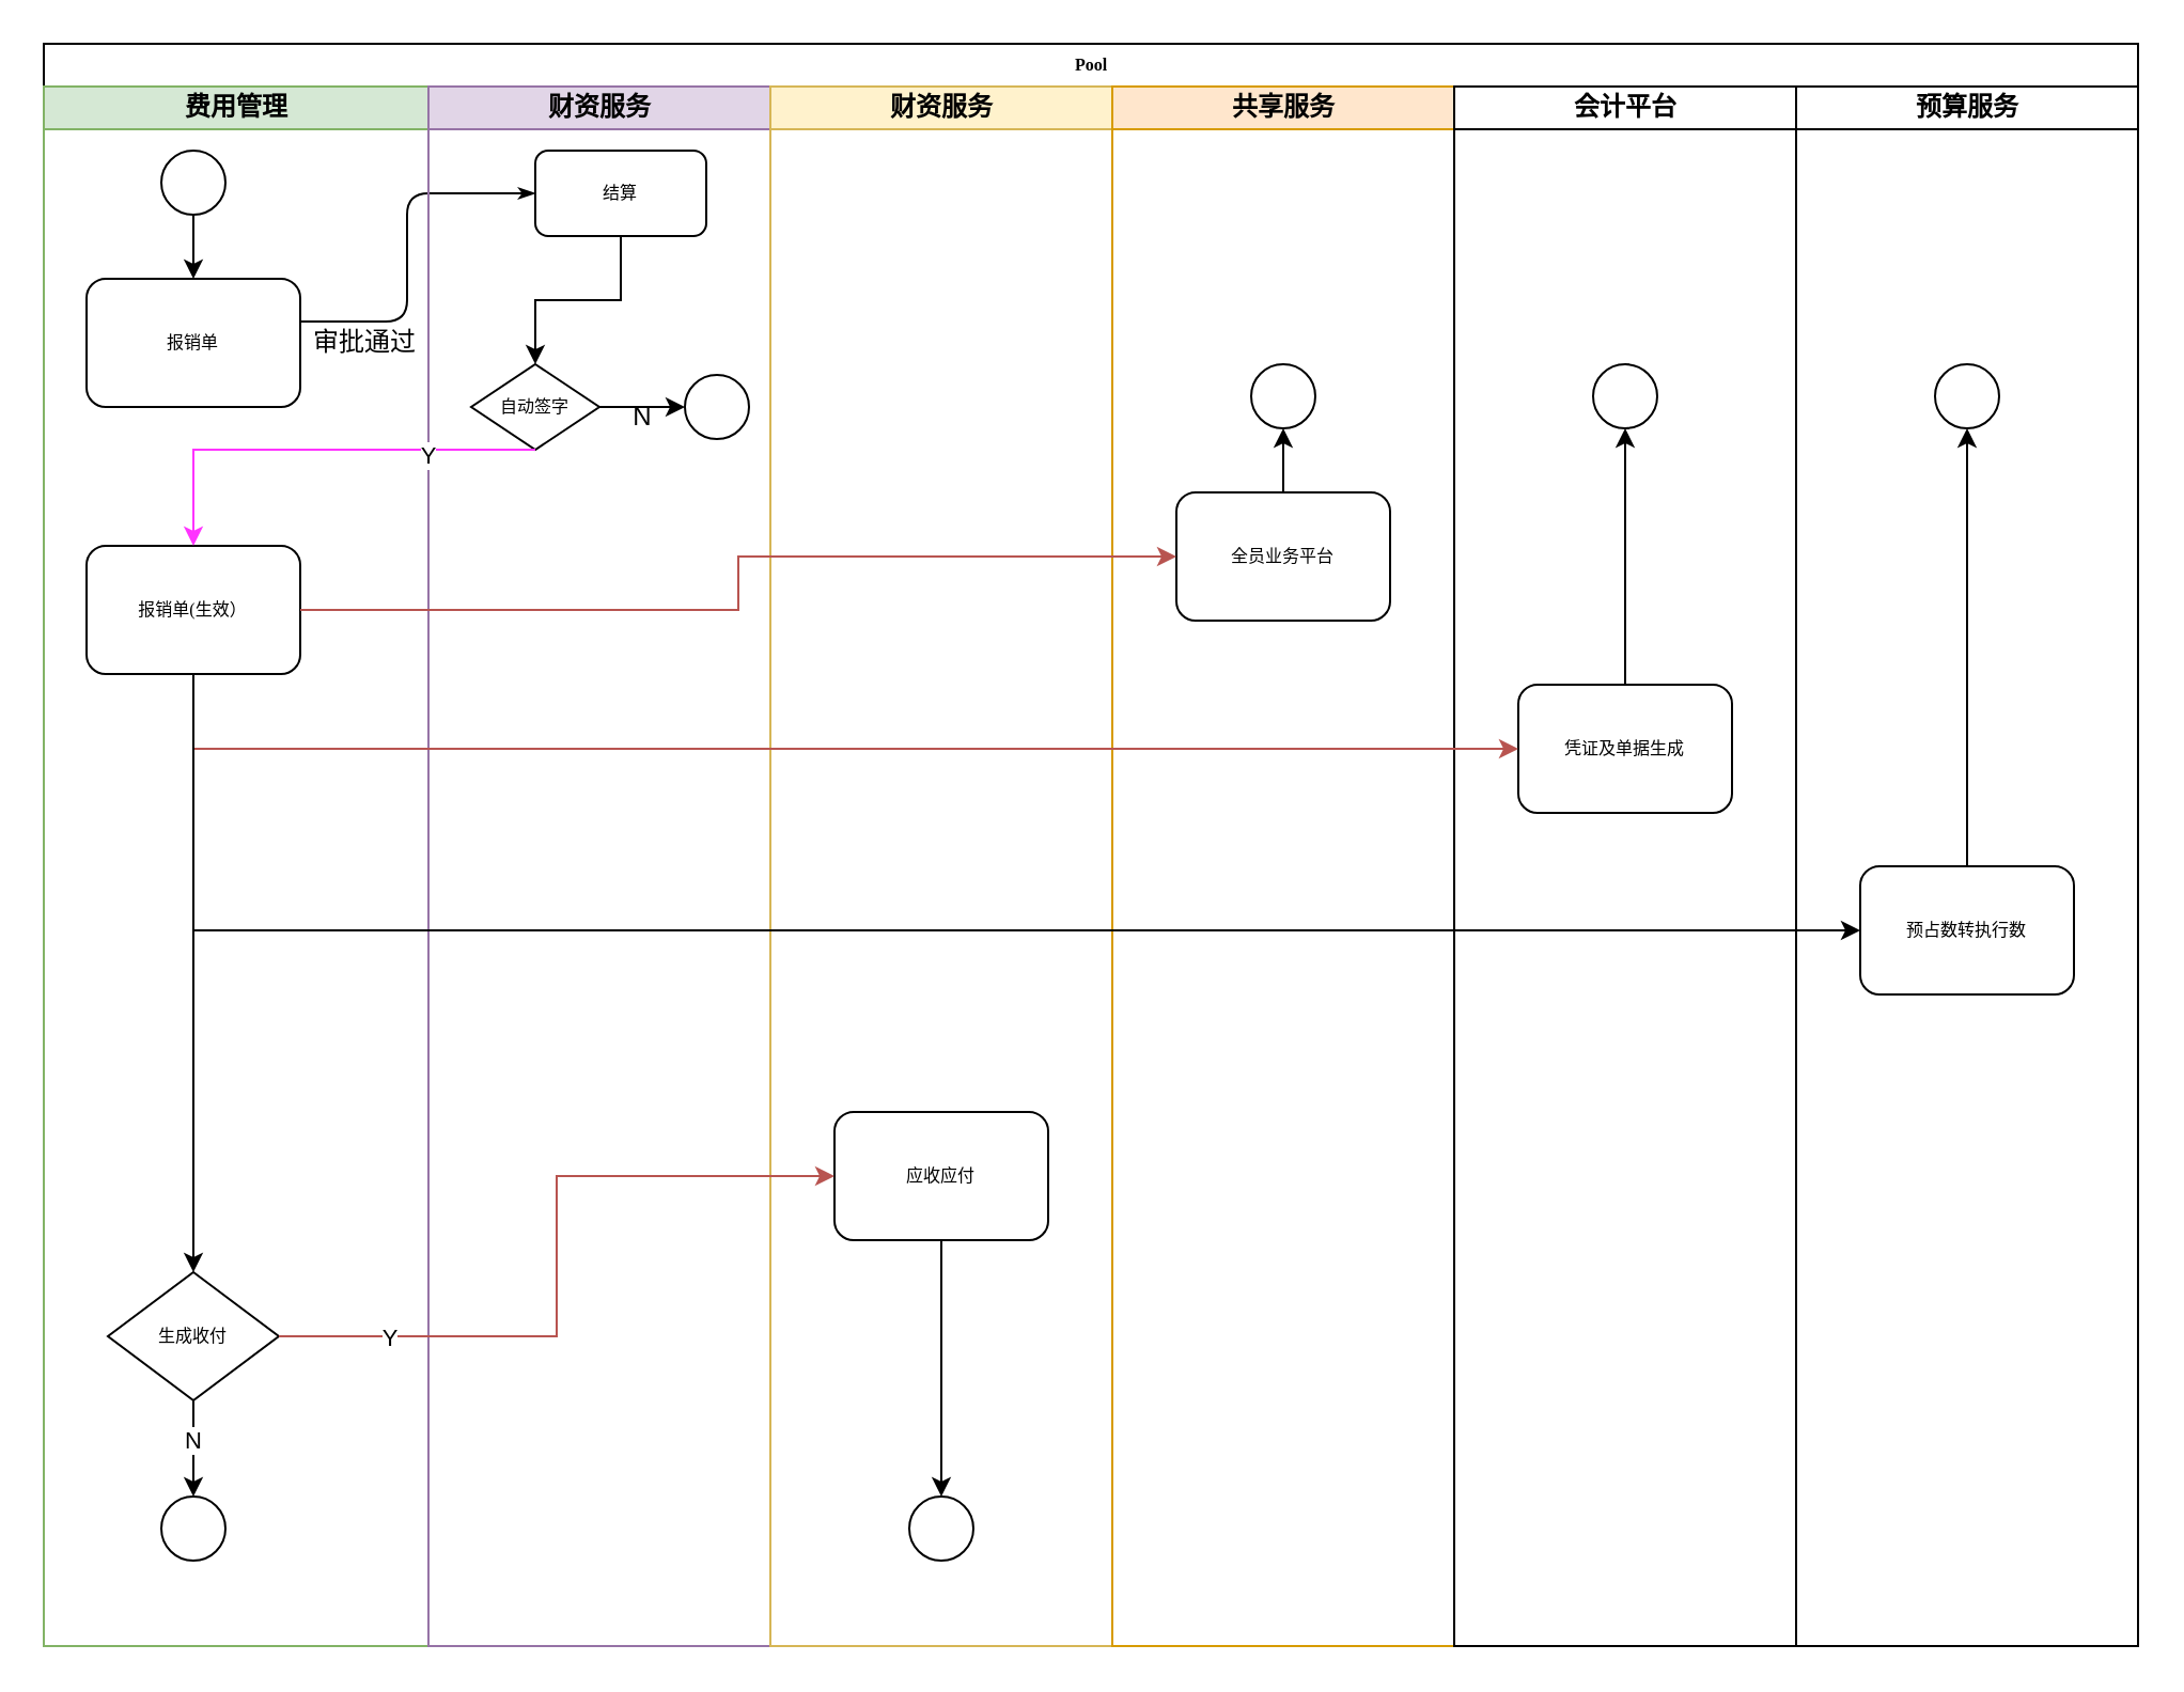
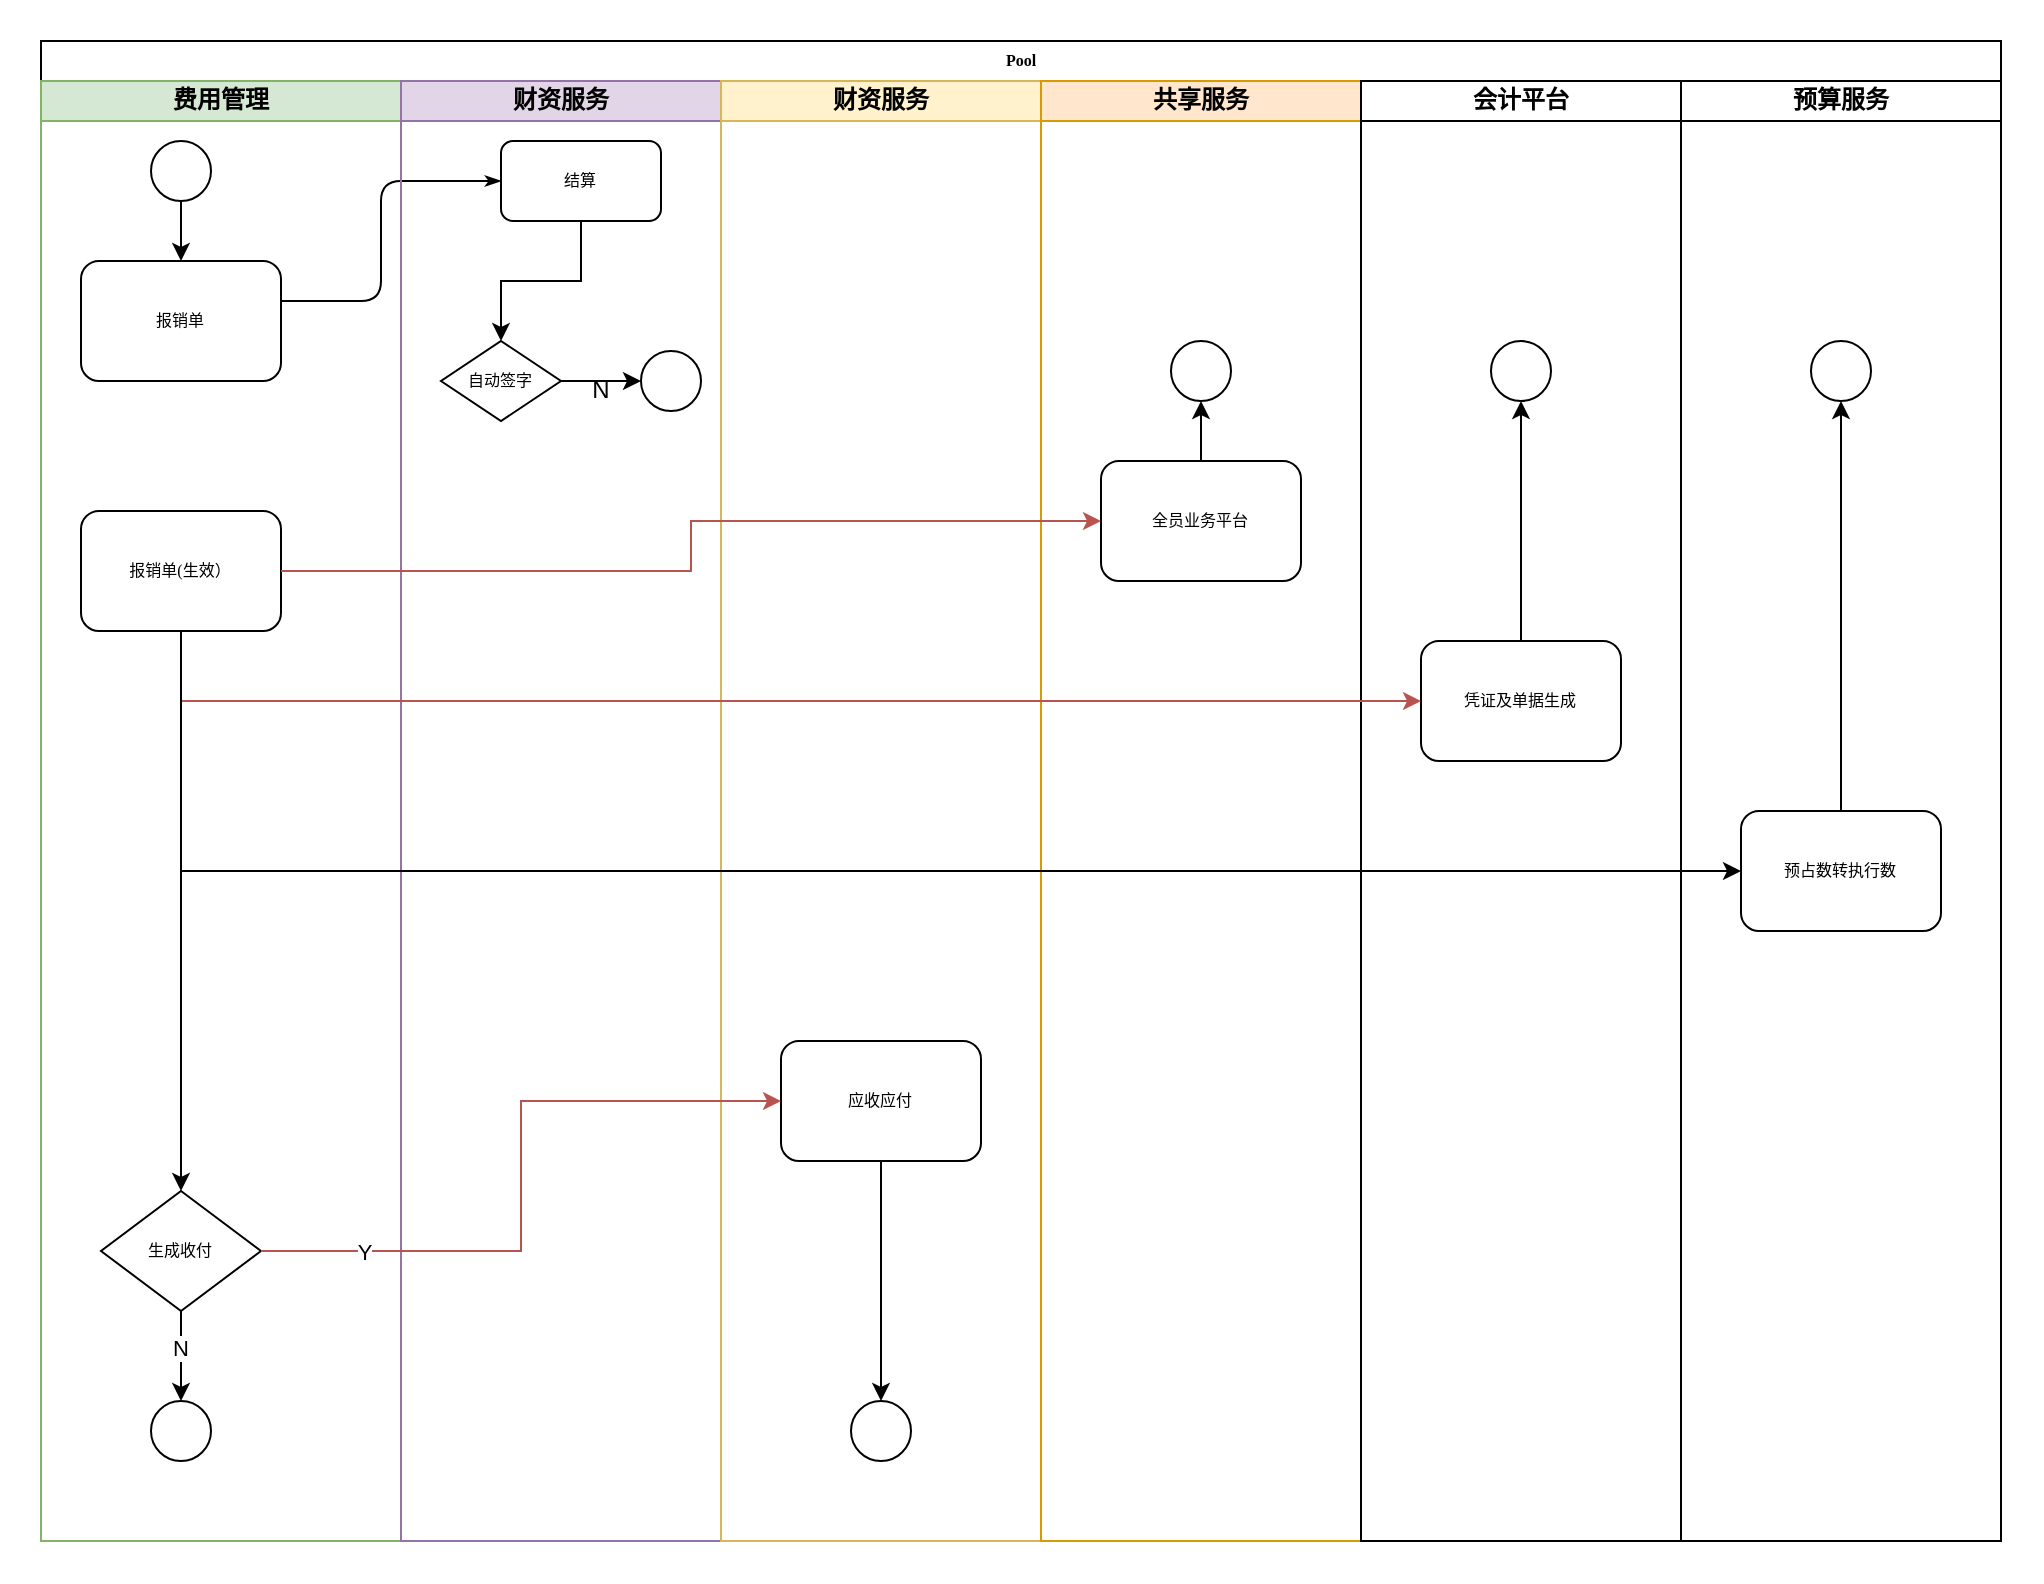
- <mxCell id="9" value="审批通过" style="text;html=1;align=center;verticalAlign=middle;resizable=0;points=[];autosize=1;" vertex="1" parent="3"><mxGeometry x="120" y="110" width="60" height="20" as="geometry" /></mxCell>
- <mxCell id="38" style="edgeStyle=orthogonalEdgeStyle;rounded=0;orthogonalLoop=1;jettySize=auto;html=1;entryX=0.5;entryY=0;entryDx=0;entryDy=0;fillColor=#dae8fc;strokeColor=#FF33FF;" edge="1" parent="2" source="19" target="6"><mxGeometry relative="1" as="geometry"><Array as="points"><mxPoint x="70" y="190" /></Array></mxGeometry></mxCell>
- <mxCell id="39" value="Y" style="edgeLabel;html=1;align=center;verticalAlign=middle;resizable=0;points=[];" vertex="1" connectable="0" parent="38"><mxGeometry x="-0.501" y="2" relative="1" as="geometry"><mxPoint as="offset" /></mxGeometry></mxCell>
